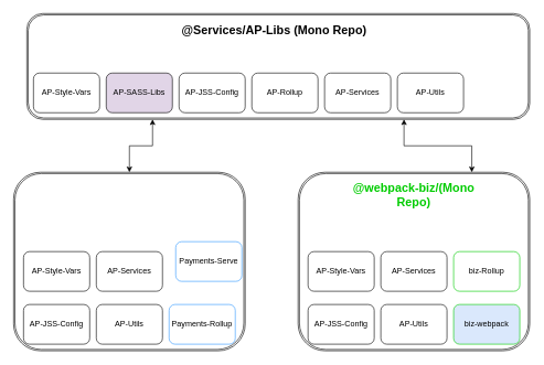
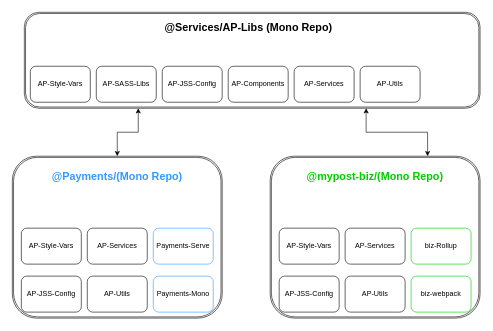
- <mxCell id="6" value="AP-SASS-Libs" style="rounded=1;whiteSpace=wrap;html=1;fillColor=#e1d5e7;" vertex="1" parent="1"><mxGeometry x="160" y="110" width="100" height="60" as="geometry" /></mxCell>
+ <mxCell id="6" value="AP-SASS-Libs" style="rounded=1;whiteSpace=wrap;html=1;" vertex="1" parent="1"><mxGeometry x="160" y="110" width="100" height="60" as="geometry" /></mxCell>
- <mxCell id="8" value="AP-Rollup" style="rounded=1;whiteSpace=wrap;html=1;" vertex="1" parent="1"><mxGeometry x="380" y="110" width="100" height="60" as="geometry" /></mxCell>
+ <mxCell id="8" value="AP-Components" style="rounded=1;whiteSpace=wrap;html=1;" vertex="1" parent="1"><mxGeometry x="380" y="110" width="100" height="60" as="geometry" /></mxCell>
+ <mxCell id="13" value="&lt;h2&gt;&lt;font color=&quot;#3399ff&quot;&gt;@Payments/(Mono Repo)&lt;/font&gt;&lt;/h2&gt;" style="text;html=1;strokeColor=none;fillColor=none;align=center;verticalAlign=middle;whiteSpace=wrap;rounded=0;" vertex="1" parent="11"><mxGeometry x="55" y="20" width="240" height="30" as="geometry" /></mxCell>
- <mxCell id="22" value="&lt;h2&gt;&lt;font color=&quot;#00cc00&quot;&gt;@webpack-biz/(Mono Repo)&lt;/font&gt;&lt;/h2&gt;" style="text;html=1;strokeColor=none;fillColor=none;align=center;verticalAlign=middle;whiteSpace=wrap;rounded=0;" vertex="1" parent="20"><mxGeometry x="55" y="20" width="240" height="30" as="geometry" /></mxCell>
+ <mxCell id="22" value="&lt;h2&gt;&lt;font color=&quot;#00cc00&quot;&gt;@mypost-biz/(Mono Repo)&lt;/font&gt;&lt;/h2&gt;" style="text;html=1;strokeColor=none;fillColor=none;align=center;verticalAlign=middle;whiteSpace=wrap;rounded=0;" vertex="1" parent="20"><mxGeometry x="55" y="20" width="240" height="30" as="geometry" /></mxCell>
- <mxCell id="16" value="Payments-Serve" style="rounded=1;whiteSpace=wrap;html=1;strokeColor=#3399FF;" vertex="1" parent="11"><mxGeometry x="245" y="105" width="100" height="60" as="geometry" /></mxCell>
+ <mxCell id="16" value="Payments-Serve" style="rounded=1;whiteSpace=wrap;html=1;strokeColor=#3399FF;" vertex="1" parent="11"><mxGeometry x="235" y="120" width="100" height="60" as="geometry" /></mxCell>
- <mxCell id="19" value="Payments-Rollup" style="rounded=1;whiteSpace=wrap;html=1;strokeColor=#3399FF;" vertex="1" parent="11"><mxGeometry x="235" y="200" width="100" height="60" as="geometry" /></mxCell>
+ <mxCell id="19" value="Payments-Mono" style="rounded=1;whiteSpace=wrap;html=1;strokeColor=#3399FF;" vertex="1" parent="11"><mxGeometry x="235" y="200" width="100" height="60" as="geometry" /></mxCell>
- <mxCell id="28" value="biz-webpack" style="rounded=1;whiteSpace=wrap;html=1;strokeColor=#00CC00;fillColor=#dae8fc;" vertex="1" parent="20"><mxGeometry x="235" y="200" width="100" height="60" as="geometry" /></mxCell>
+ <mxCell id="28" value="biz-webpack" style="rounded=1;whiteSpace=wrap;html=1;strokeColor=#00CC00;" vertex="1" parent="20"><mxGeometry x="235" y="200" width="100" height="60" as="geometry" /></mxCell>
